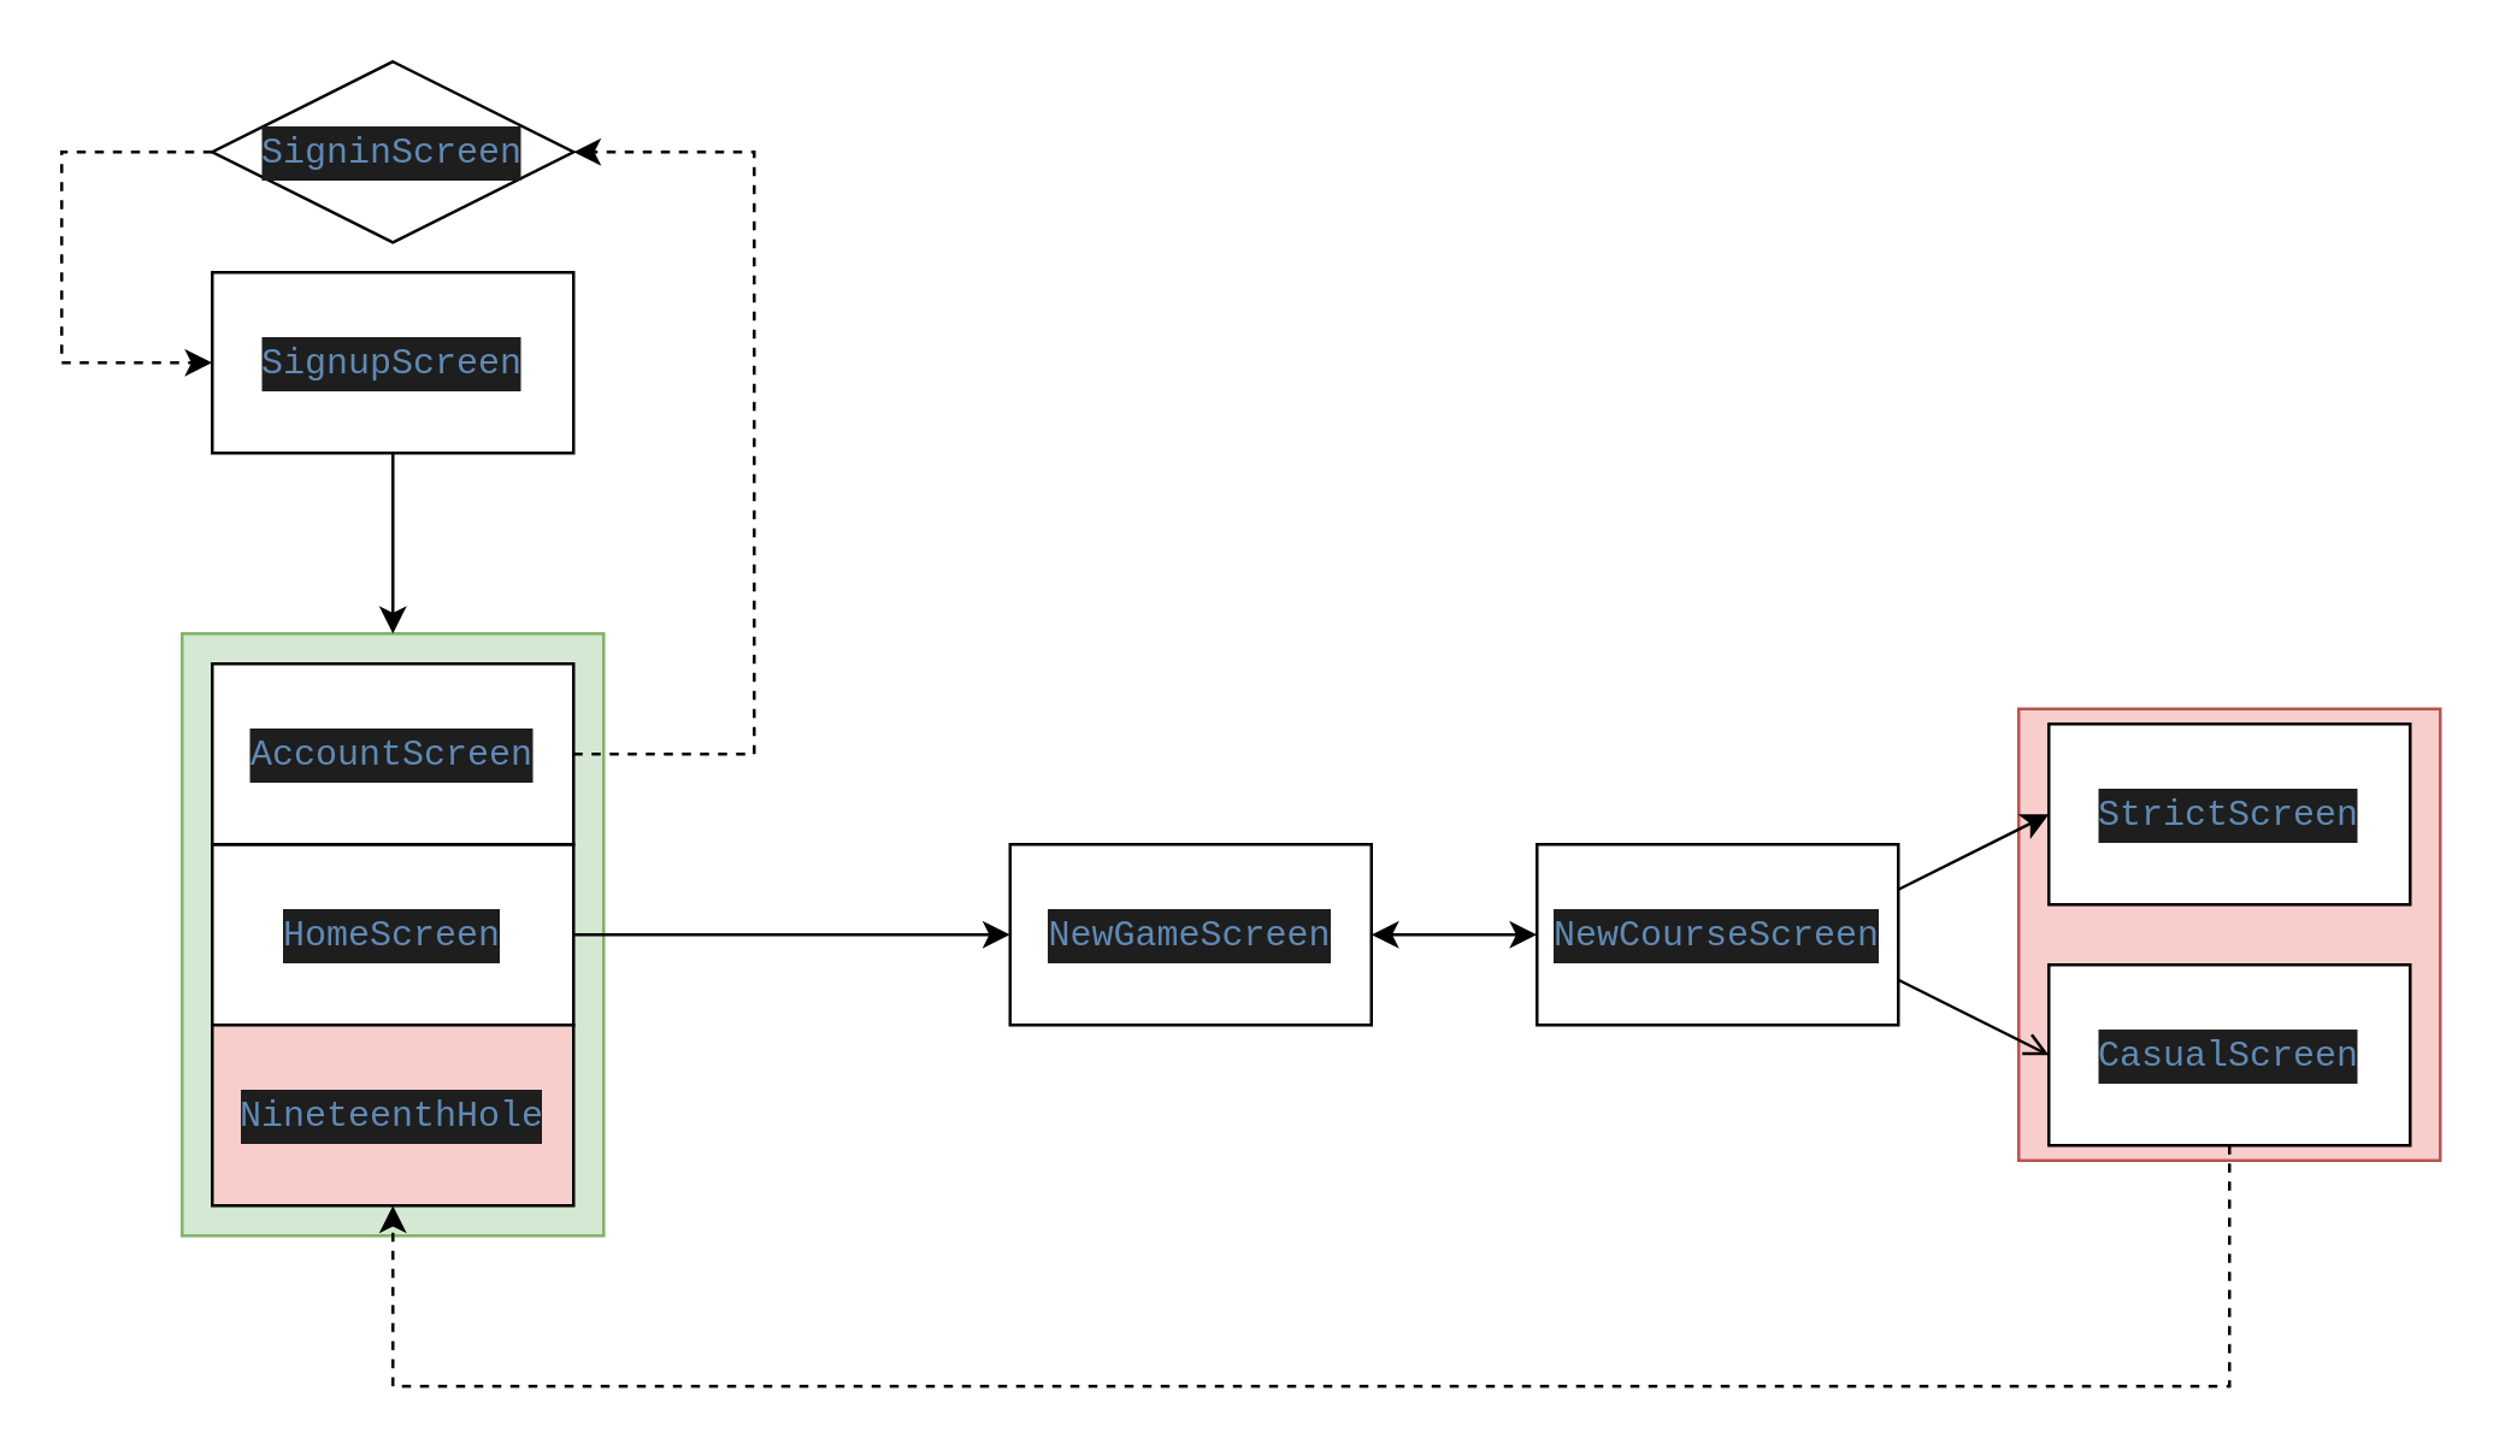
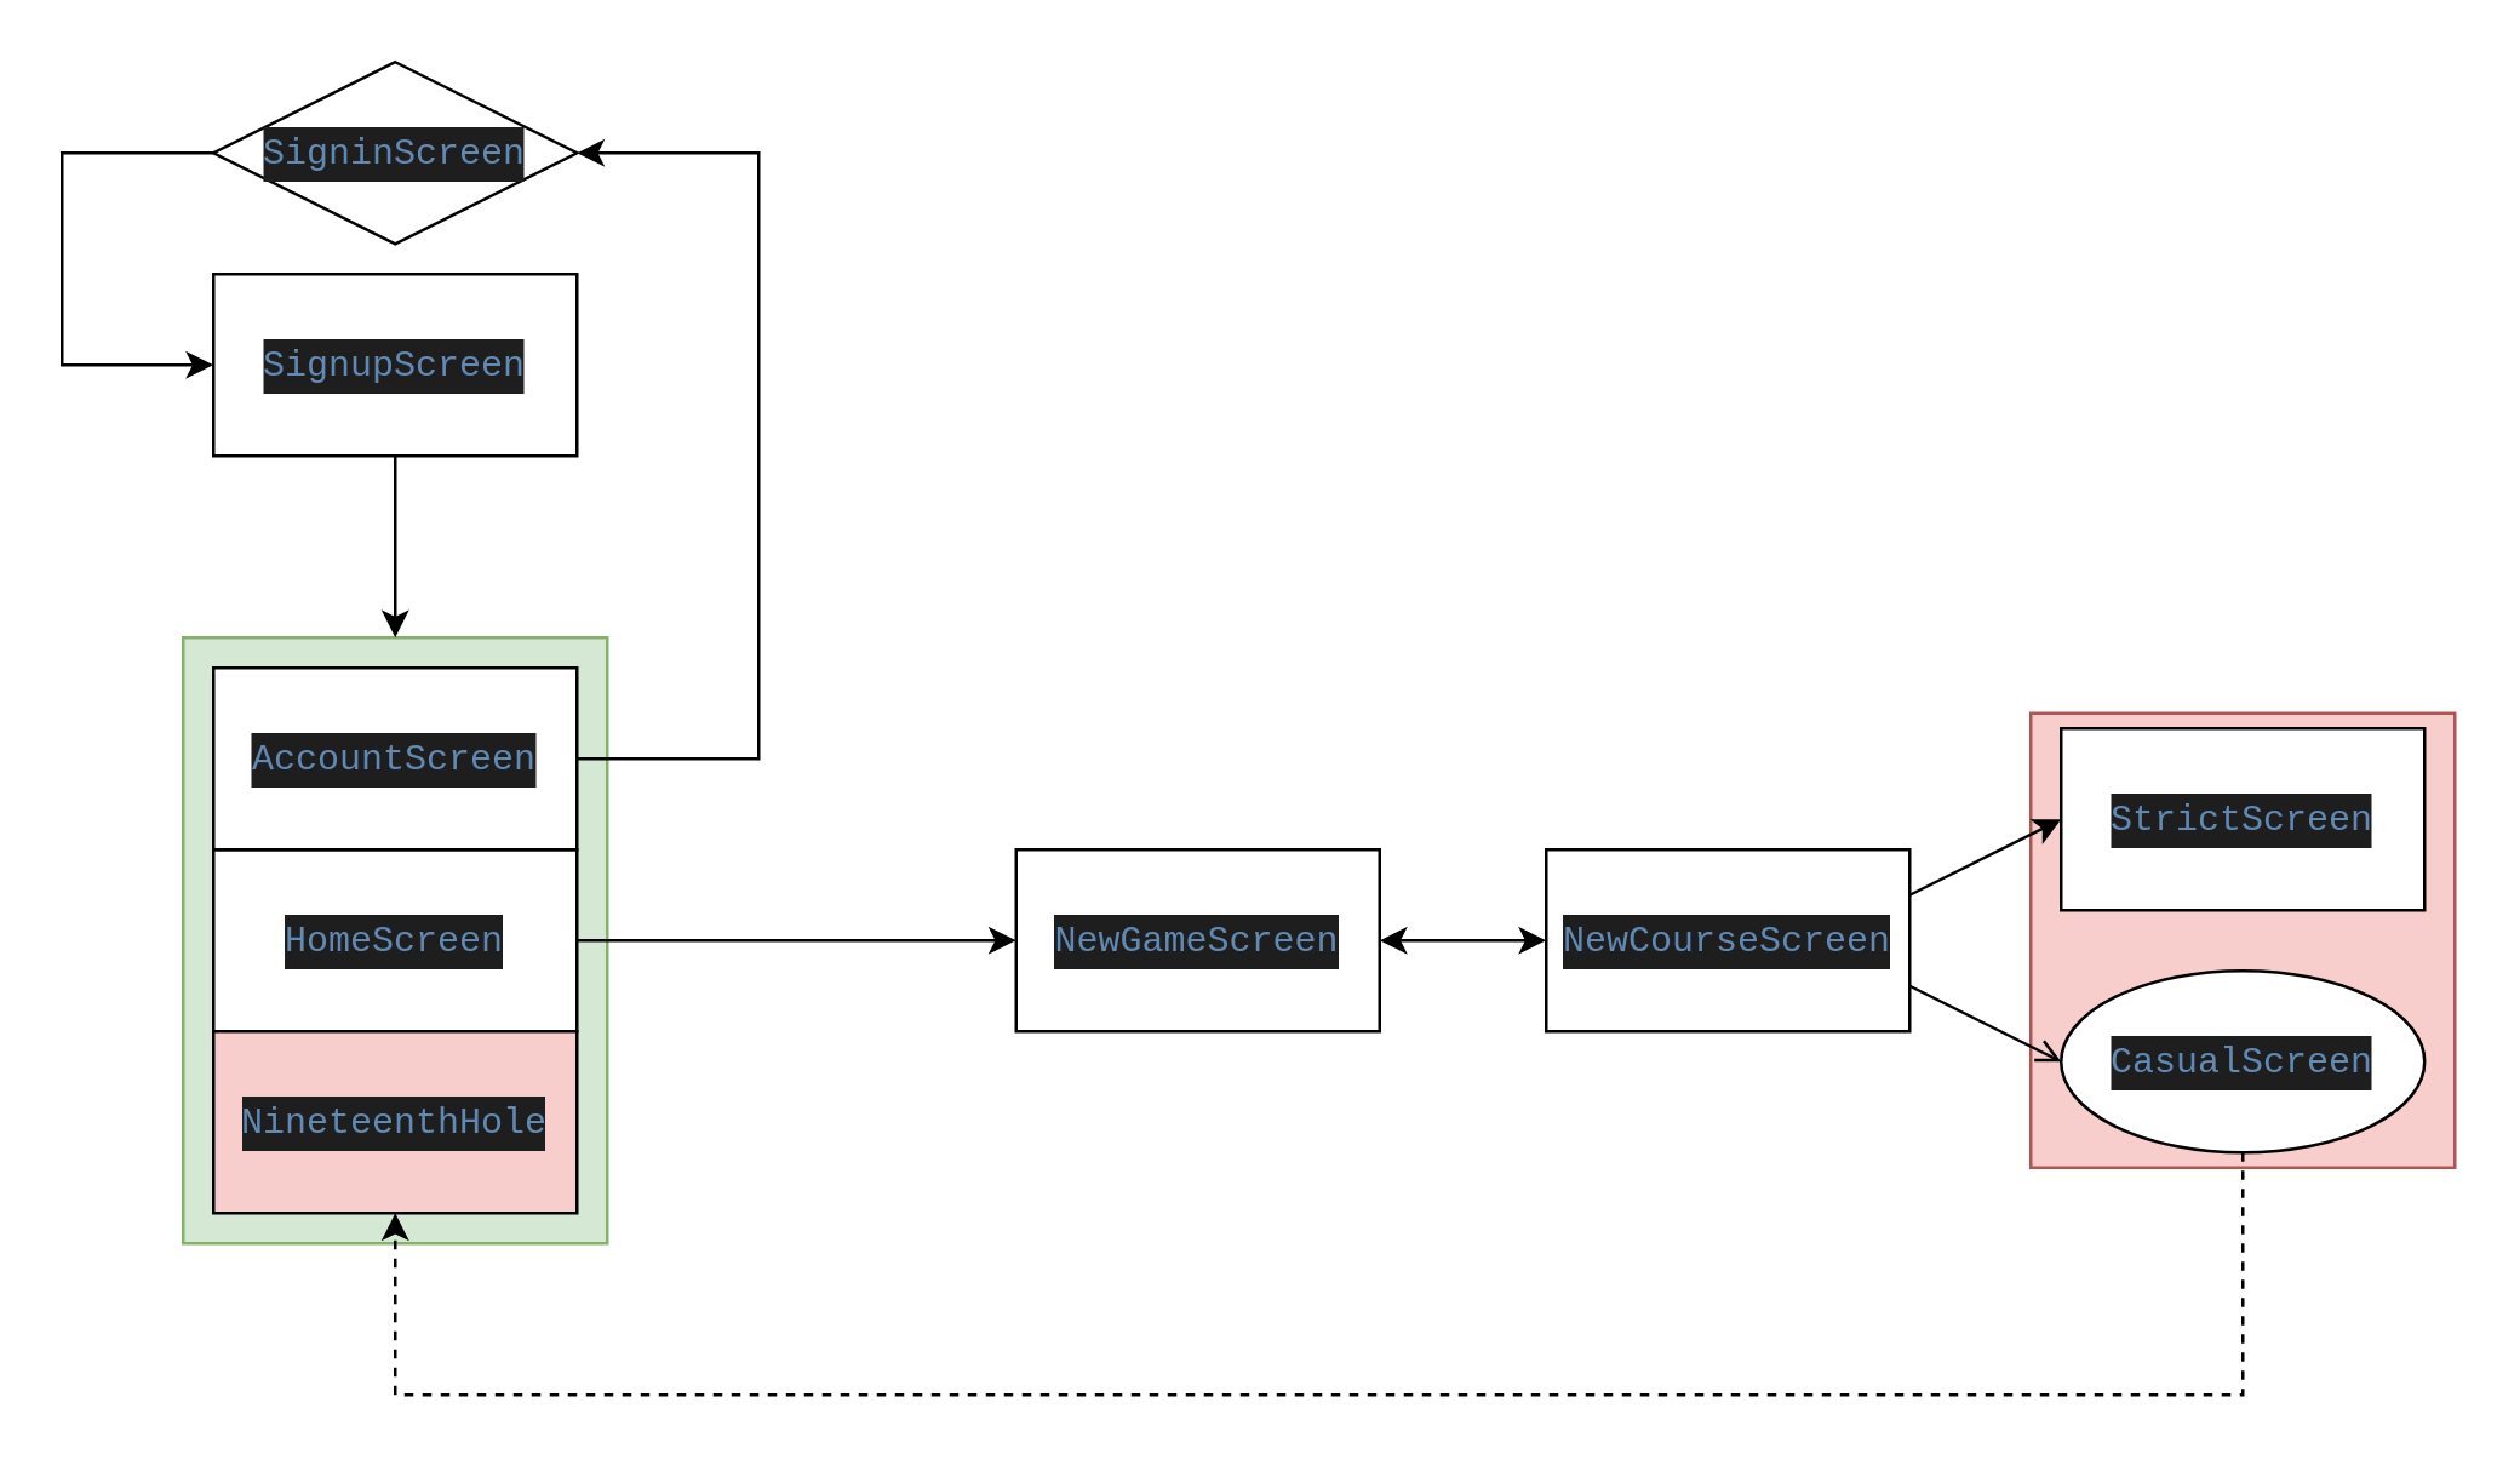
- <mxCell id="11" style="edgeStyle=orthogonalEdgeStyle;rounded=0;orthogonalLoop=1;jettySize=auto;html=1;entryX=0;entryY=0.5;entryDx=0;entryDy=0;dashed=1;" edge="1" parent="1" source="12" target="14"><mxGeometry relative="1" as="geometry"><Array as="points"><mxPoint x="20" y="50" /><mxPoint x="20" y="120" /></Array></mxGeometry></mxCell>
+ <mxCell id="11" style="edgeStyle=orthogonalEdgeStyle;rounded=0;orthogonalLoop=1;jettySize=auto;html=1;entryX=0;entryY=0.5;entryDx=0;entryDy=0;" edge="1" parent="1" source="12" target="14"><mxGeometry relative="1" as="geometry"><Array as="points"><mxPoint x="20" y="50" /><mxPoint x="20" y="120" /></Array></mxGeometry></mxCell>
- <mxCell id="15" style="edgeStyle=orthogonalEdgeStyle;rounded=0;orthogonalLoop=1;jettySize=auto;html=1;exitX=1;exitY=0.5;exitDx=0;exitDy=0;entryX=1;entryY=0.5;entryDx=0;entryDy=0;dashed=1;" edge="1" parent="1" source="16" target="12"><mxGeometry relative="1" as="geometry"><mxPoint x="200" y="85" as="targetPoint" /><Array as="points"><mxPoint x="250" y="250" /><mxPoint x="250" y="50" /></Array></mxGeometry></mxCell>
+ <mxCell id="15" style="edgeStyle=orthogonalEdgeStyle;rounded=0;orthogonalLoop=1;jettySize=auto;html=1;exitX=1;exitY=0.5;exitDx=0;exitDy=0;entryX=1;entryY=0.5;entryDx=0;entryDy=0;" edge="1" parent="1" source="16" target="12"><mxGeometry relative="1" as="geometry"><mxPoint x="200" y="85" as="targetPoint" /><Array as="points"><mxPoint x="250" y="250" /><mxPoint x="250" y="50" /></Array></mxGeometry></mxCell>
- <mxCell id="6" value="&lt;meta charset=&quot;utf-8&quot;&gt;&lt;div style=&quot;color: rgb(197, 200, 198); background-color: rgb(30, 30, 30); font-family: menlo, monaco, &amp;quot;courier new&amp;quot;, monospace; font-weight: normal; font-size: 12px; line-height: 18px;&quot;&gt;&lt;div&gt;&lt;span style=&quot;color: #6089b4&quot;&gt;CasualScreen&lt;/span&gt;&lt;/div&gt;&lt;/div&gt;" style="rounded=0;whiteSpace=wrap;html=1;" vertex="1" parent="1"><mxGeometry x="680" y="320" width="120" height="60" as="geometry" /></mxCell>
+ <mxCell id="6" value="&lt;meta charset=&quot;utf-8&quot;&gt;&lt;div style=&quot;color: rgb(197, 200, 198); background-color: rgb(30, 30, 30); font-family: menlo, monaco, &amp;quot;courier new&amp;quot;, monospace; font-weight: normal; font-size: 12px; line-height: 18px;&quot;&gt;&lt;div&gt;&lt;span style=&quot;color: #6089b4&quot;&gt;CasualScreen&lt;/span&gt;&lt;/div&gt;&lt;/div&gt;" style="ellipse;whiteSpace=wrap;html=1;" vertex="1" parent="1"><mxGeometry x="680" y="320" width="120" height="60" as="geometry" /></mxCell>
